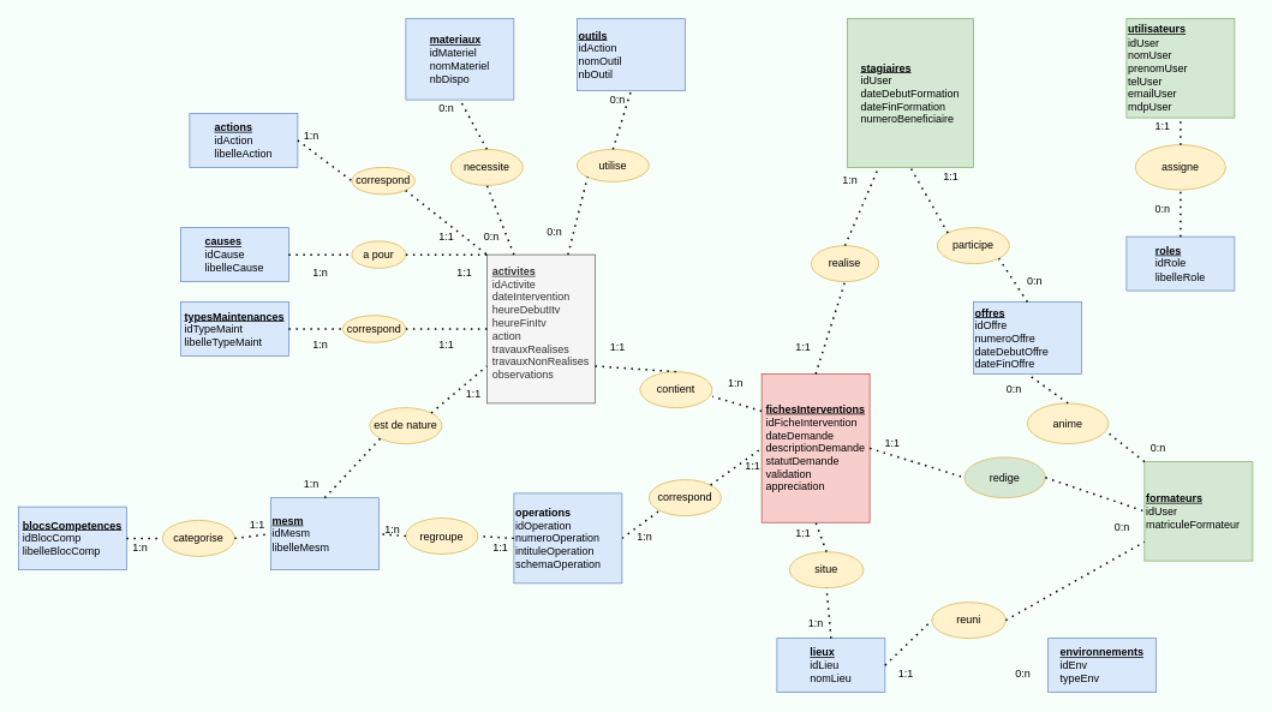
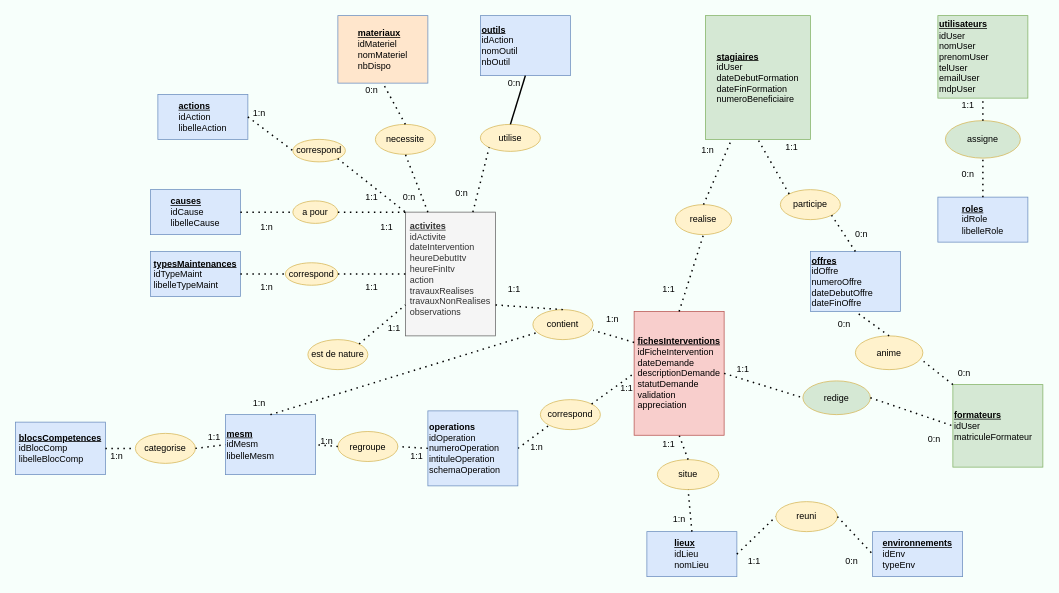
- <mxCell id="7" value="&lt;div style=&quot;text-align: left&quot;&gt;&lt;u style=&quot;font-weight: bold&quot;&gt;materiaux&lt;/u&gt;&lt;/div&gt;&lt;div style=&quot;text-align: left&quot;&gt;&lt;span&gt;idMateriel&lt;/span&gt;&lt;/div&gt;&lt;div style=&quot;text-align: left&quot;&gt;&lt;span&gt;nomMateriel&lt;/span&gt;&lt;/div&gt;&lt;div style=&quot;text-align: left&quot;&gt;&lt;span&gt;nbDispo&lt;/span&gt;&lt;/div&gt;" style="rounded=0;whiteSpace=wrap;html=1;fillColor=#dae8fc;strokeColor=#6c8ebf;" parent="1" vertex="1"><mxGeometry x="450" y="20" width="120" height="90" as="geometry" /></mxCell>
+ <mxCell id="7" value="&lt;div style=&quot;text-align: left&quot;&gt;&lt;u style=&quot;font-weight: bold&quot;&gt;materiaux&lt;/u&gt;&lt;/div&gt;&lt;div style=&quot;text-align: left&quot;&gt;&lt;span&gt;idMateriel&lt;/span&gt;&lt;/div&gt;&lt;div style=&quot;text-align: left&quot;&gt;&lt;span&gt;nomMateriel&lt;/span&gt;&lt;/div&gt;&lt;div style=&quot;text-align: left&quot;&gt;&lt;span&gt;nbDispo&lt;/span&gt;&lt;/div&gt;" style="rounded=0;whiteSpace=wrap;html=1;fillColor=#ffe6cc;strokeColor=#6c8ebf;" parent="1" vertex="1"><mxGeometry x="450" y="20" width="120" height="90" as="geometry" /></mxCell>
- <mxCell id="36" value="" style="endArrow=none;dashed=1;html=1;dashPattern=1 3;strokeWidth=2;exitX=0.5;exitY=0;exitDx=0;exitDy=0;entryX=0.5;entryY=1;entryDx=0;entryDy=0;" parent="1" source="33" target="4" edge="1"><mxGeometry width="50" height="50" relative="1" as="geometry"><mxPoint x="730" y="162" as="sourcePoint" /><mxPoint x="699" y="112" as="targetPoint" /></mxGeometry></mxCell>
+ <mxCell id="36" value="" style="endArrow=none;dashed=0;html=1;dashPattern=1 3;strokeWidth=2;exitX=0.5;exitY=0;exitDx=0;exitDy=0;entryX=0.5;entryY=1;entryDx=0;entryDy=0;" parent="1" source="33" target="4" edge="1"><mxGeometry width="50" height="50" relative="1" as="geometry"><mxPoint x="730" y="162" as="sourcePoint" /><mxPoint x="699" y="112" as="targetPoint" /></mxGeometry></mxCell>
- <mxCell id="74" value="assigne" style="ellipse;whiteSpace=wrap;html=1;fillColor=#fff2cc;strokeColor=#d6b656;" parent="1" vertex="1"><mxGeometry x="1260" y="160" width="100" height="50" as="geometry" /></mxCell>
+ <mxCell id="74" value="assigne" style="ellipse;whiteSpace=wrap;html=1;fillColor=#d5e8d4;strokeColor=#d6b656;" parent="1" vertex="1"><mxGeometry x="1260" y="160" width="100" height="50" as="geometry" /></mxCell>
- <mxCell id="94" value="" style="endArrow=none;dashed=1;html=1;dashPattern=1 3;strokeWidth=2;exitX=0.5;exitY=0;exitDx=0;exitDy=0;entryX=0;entryY=1;entryDx=0;entryDy=0;" parent="1" source="86" target="93" edge="1"><mxGeometry width="50" height="50" relative="1" as="geometry"><mxPoint x="300" y="572" as="sourcePoint" /><mxPoint x="350" y="522" as="targetPoint" /></mxGeometry></mxCell>
+ <mxCell id="94" value="" style="endArrow=none;dashed=1;html=1;dashPattern=1 3;strokeWidth=2;exitX=0.5;exitY=0;exitDx=0;exitDy=0;" parent="1" source="86" target="43" edge="1"><mxGeometry width="50" height="50" relative="1" as="geometry"><mxPoint x="300" y="572" as="sourcePoint" /><mxPoint x="350" y="522" as="targetPoint" /></mxGeometry></mxCell>
- <mxCell id="58" value="" style="endArrow=none;dashed=1;html=1;dashPattern=1 3;strokeWidth=2;exitX=1;exitY=0.5;exitDx=0;exitDy=0;" parent="1" source="53" target="10" edge="1"><mxGeometry width="50" height="50" relative="1" as="geometry"><mxPoint x="980" y="1132" as="sourcePoint" /><mxPoint x="1030" y="1082" as="targetPoint" /></mxGeometry></mxCell>
+ <mxCell id="58" value="" style="endArrow=none;dashed=1;html=1;dashPattern=1 3;strokeWidth=2;entryX=0;entryY=0.5;entryDx=0;entryDy=0;exitX=1;exitY=0.5;exitDx=0;exitDy=0;" parent="1" source="53" target="6" edge="1"><mxGeometry width="50" height="50" relative="1" as="geometry"><mxPoint x="980" y="1132" as="sourcePoint" /><mxPoint x="1030" y="1082" as="targetPoint" /></mxGeometry></mxCell>
